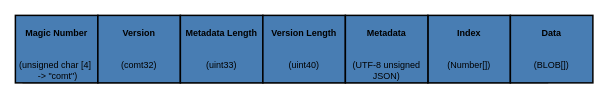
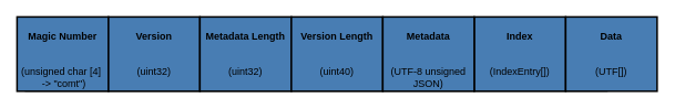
- <mxCell id="4" value="&lt;b&gt;Version&lt;br&gt;&lt;br&gt;&lt;br&gt;&lt;/b&gt;(comt32)&lt;b&gt;&lt;br&gt;&lt;/b&gt;" style="rounded=0;whiteSpace=wrap;html=1;fillColor=#487DB3;strokeWidth=2;" vertex="1" parent="1"><mxGeometry x="130" y="20" width="110" height="90" as="geometry" /></mxCell>
+ <mxCell id="4" value="&lt;b&gt;Version&lt;br&gt;&lt;br&gt;&lt;br&gt;&lt;/b&gt;(uint32)&lt;b&gt;&lt;br&gt;&lt;/b&gt;" style="rounded=0;whiteSpace=wrap;html=1;fillColor=#487DB3;strokeWidth=2;" vertex="1" parent="1"><mxGeometry x="130" y="20" width="110" height="90" as="geometry" /></mxCell>
- <mxCell id="5" value="&lt;b&gt;Metadata Length&lt;/b&gt;&lt;br&gt;&lt;br&gt;&lt;br&gt;(uint33)" style="rounded=0;whiteSpace=wrap;html=1;fillColor=#487DB3;strokeWidth=2;" vertex="1" parent="1"><mxGeometry x="240" y="20" width="110" height="90" as="geometry" /></mxCell>
+ <mxCell id="5" value="&lt;b&gt;Metadata Length&lt;/b&gt;&lt;br&gt;&lt;br&gt;&lt;br&gt;(uint32)" style="rounded=0;whiteSpace=wrap;html=1;fillColor=#487DB3;strokeWidth=2;" vertex="1" parent="1"><mxGeometry x="240" y="20" width="110" height="90" as="geometry" /></mxCell>
- <mxCell id="7" value="&lt;b&gt;&lt;br&gt;&lt;br&gt;Index&lt;br&gt;&lt;br&gt;&lt;br&gt;&lt;/b&gt;(Number[])&lt;br&gt;&lt;br&gt;&lt;b&gt;&lt;br&gt;&lt;/b&gt;" style="rounded=0;whiteSpace=wrap;html=1;fillColor=#487DB3;strokeWidth=2;" vertex="1" parent="1"><mxGeometry x="570" y="20" width="110" height="90" as="geometry" /></mxCell>
+ <mxCell id="7" value="&lt;b&gt;&lt;br&gt;&lt;br&gt;Index&lt;br&gt;&lt;br&gt;&lt;br&gt;&lt;/b&gt;(IndexEntry[])&lt;br&gt;&lt;br&gt;&lt;b&gt;&lt;br&gt;&lt;/b&gt;" style="rounded=0;whiteSpace=wrap;html=1;fillColor=#487DB3;strokeWidth=2;" vertex="1" parent="1"><mxGeometry x="570" y="20" width="110" height="90" as="geometry" /></mxCell>
- <mxCell id="8" value="&lt;b&gt;&lt;br&gt;&lt;br&gt;Data&lt;br&gt;&lt;br&gt;&lt;/b&gt;&lt;br&gt;(BLOB[])&lt;br&gt;&lt;br&gt;&lt;b&gt;&lt;br&gt;&lt;/b&gt;" style="rounded=0;whiteSpace=wrap;html=1;fillColor=#487DB3;strokeWidth=2;" vertex="1" parent="1"><mxGeometry x="680" y="20" width="110" height="90" as="geometry" /></mxCell>
+ <mxCell id="8" value="&lt;b&gt;&lt;br&gt;&lt;br&gt;Data&lt;br&gt;&lt;br&gt;&lt;/b&gt;&lt;br&gt;(UTF[])&lt;br&gt;&lt;br&gt;&lt;b&gt;&lt;br&gt;&lt;/b&gt;" style="rounded=0;whiteSpace=wrap;html=1;fillColor=#487DB3;strokeWidth=2;" vertex="1" parent="1"><mxGeometry x="680" y="20" width="110" height="90" as="geometry" /></mxCell>
